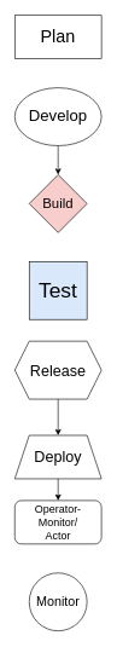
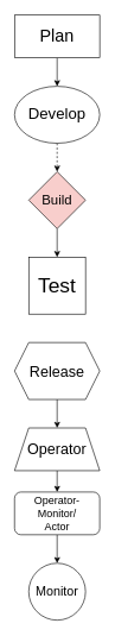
+ <mxCell id="14" style="edgeStyle=orthogonalEdgeStyle;rounded=0;orthogonalLoop=1;jettySize=auto;html=1;entryX=0.5;entryY=0;entryDx=0;entryDy=0;" edge="1" parent="1" source="15" target="3"><mxGeometry relative="1" as="geometry" /></mxCell>
- <mxCell id="2" style="edgeStyle=orthogonalEdgeStyle;rounded=0;orthogonalLoop=1;jettySize=auto;html=1;exitX=0.5;exitY=1;exitDx=0;exitDy=0;entryX=0.5;entryY=0;entryDx=0;entryDy=0;" edge="1" parent="1" source="3" target="6"><mxGeometry relative="1" as="geometry" /></mxCell>
+ <mxCell id="2" style="edgeStyle=orthogonalEdgeStyle;rounded=0;orthogonalLoop=1;jettySize=auto;html=1;exitX=0.5;exitY=1;exitDx=0;exitDy=0;entryX=0.5;entryY=0;entryDx=0;entryDy=0;dashed=1;" edge="1" parent="1" source="3" target="6"><mxGeometry relative="1" as="geometry" /></mxCell>
+ <mxCell id="5" style="edgeStyle=orthogonalEdgeStyle;rounded=0;orthogonalLoop=1;jettySize=auto;html=1;exitX=0.5;exitY=1;exitDx=0;exitDy=0;entryX=0.5;entryY=0;entryDx=0;entryDy=0;" edge="1" parent="1" source="6" target="4"><mxGeometry relative="1" as="geometry" /></mxCell>
- <mxCell id="4" value="&lt;font style=&quot;font-size: 29px;&quot;&gt;Test&lt;/font&gt;" style="whiteSpace=wrap;html=1;aspect=fixed;fillColor=#dae8fc;" vertex="1" parent="1"><mxGeometry x="40" y="360" width="80" height="80" as="geometry" /></mxCell>
+ <mxCell id="4" value="&lt;font style=&quot;font-size: 29px;&quot;&gt;Test&lt;/font&gt;" style="whiteSpace=wrap;html=1;aspect=fixed;" vertex="1" parent="1"><mxGeometry x="40" y="360" width="80" height="80" as="geometry" /></mxCell>
- <mxCell id="8" value="&lt;font style=&quot;font-size: 21px;&quot;&gt;Release&lt;/font&gt;" style="shape=hexagon;perimeter=hexagonPerimeter2;whiteSpace=wrap;html=1;fixedSize=1;" vertex="1" parent="1"><mxGeometry x="20" y="470" width="120" height="80" as="geometry" /></mxCell>
+ <mxCell id="8" value="&lt;font style=&quot;font-size: 21px;&quot;&gt;Release&lt;/font&gt;" style="shape=hexagon;perimeter=hexagonPerimeter2;whiteSpace=wrap;html=1;fixedSize=1;" vertex="1" parent="1"><mxGeometry x="20" y="480" width="120" height="80" as="geometry" /></mxCell>
- <mxCell id="10" value="&lt;font style=&quot;font-size: 21px;&quot;&gt;Deploy&lt;/font&gt;" style="shape=trapezoid;perimeter=trapezoidPerimeter;whiteSpace=wrap;html=1;fixedSize=1;" vertex="1" parent="1"><mxGeometry x="20" y="600" width="120" height="60" as="geometry" /></mxCell>
+ <mxCell id="10" value="&lt;font style=&quot;font-size: 21px;&quot;&gt;Operator&lt;/font&gt;" style="shape=trapezoid;perimeter=trapezoidPerimeter;whiteSpace=wrap;html=1;fixedSize=1;" vertex="1" parent="1"><mxGeometry x="20" y="600" width="120" height="60" as="geometry" /></mxCell>
+ <mxCell id="11" style="edgeStyle=orthogonalEdgeStyle;rounded=0;orthogonalLoop=1;jettySize=auto;html=1;exitX=0.5;exitY=1;exitDx=0;exitDy=0;entryX=0.5;entryY=0;entryDx=0;entryDy=0;" edge="1" parent="1" source="12" target="13"><mxGeometry relative="1" as="geometry" /></mxCell>
